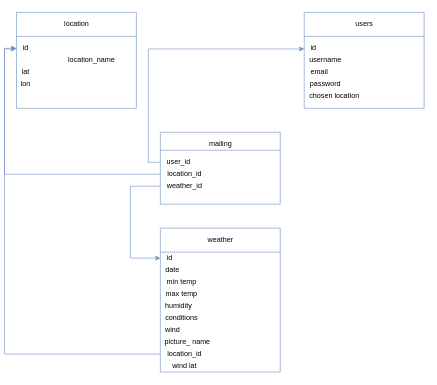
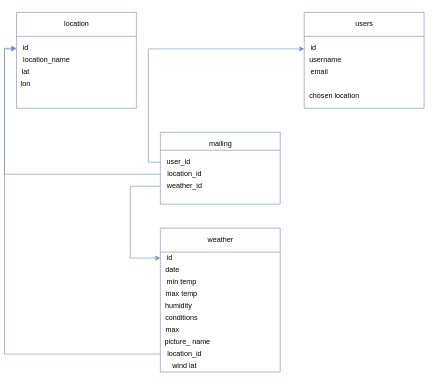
- <mxCell id="25" value="location_name" style="text;html=1;align=center;verticalAlign=middle;resizable=0;points=[];autosize=1;strokeColor=none;" parent="22" vertex="1"><mxGeometry x="75" y="70" width="100" height="20" as="geometry" /></mxCell>
+ <mxCell id="25" value="location_name" style="text;html=1;align=center;verticalAlign=middle;resizable=0;points=[];autosize=1;strokeColor=none;" parent="22" vertex="1"><mxGeometry y="70" width="100" height="20" as="geometry" /></mxCell>
- <mxCell id="18" value="password" style="text;html=1;align=center;verticalAlign=middle;resizable=0;points=[];autosize=1;strokeColor=none;" parent="14" vertex="1"><mxGeometry y="110" width="70" height="20" as="geometry" /></mxCell>
- <mxCell id="11" value="wind" style="text;html=1;align=center;verticalAlign=middle;resizable=0;points=[];autosize=1;strokeColor=none;" parent="2" vertex="1"><mxGeometry y="160" width="40" height="20" as="geometry" /></mxCell>
+ <mxCell id="11" value="max" style="text;html=1;align=center;verticalAlign=middle;resizable=0;points=[];autosize=1;strokeColor=none;" parent="2" vertex="1"><mxGeometry y="160" width="40" height="20" as="geometry" /></mxCell>
